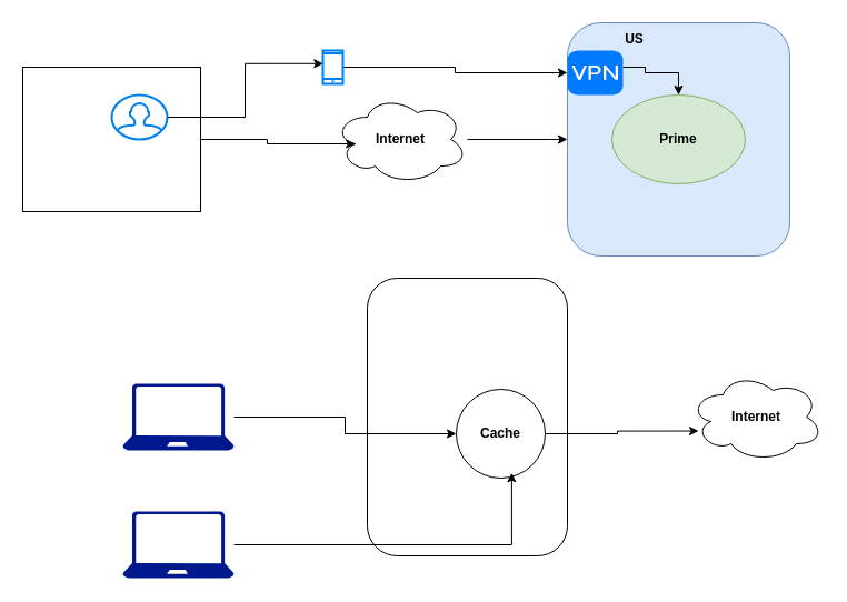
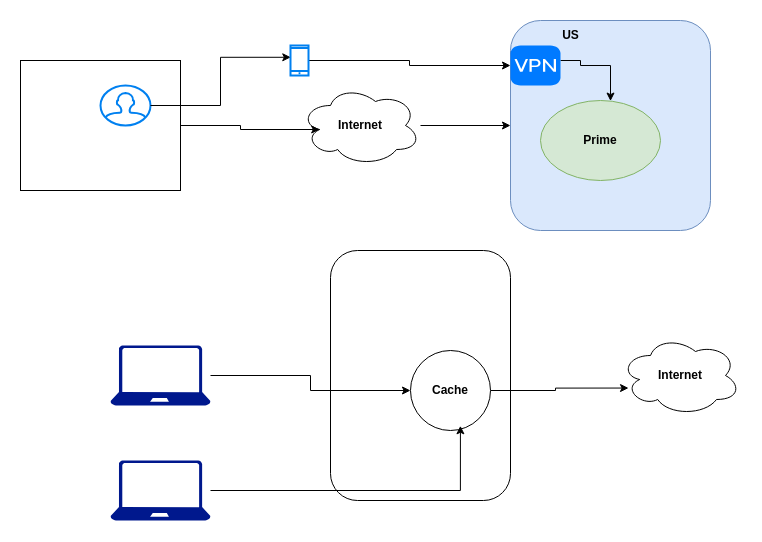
- <mxCell id="8" value="&lt;b&gt;Prime&lt;/b&gt;" style="ellipse;whiteSpace=wrap;html=1;fillColor=#d5e8d4;strokeColor=#82b366;" vertex="1" parent="1"><mxGeometry x="550" y="85" width="120" height="80" as="geometry" /></mxCell>
+ <mxCell id="8" value="&lt;b&gt;Prime&lt;/b&gt;" style="ellipse;whiteSpace=wrap;html=1;fillColor=#d5e8d4;strokeColor=#82b366;" vertex="1" parent="1"><mxGeometry x="540" y="100" width="120" height="80" as="geometry" /></mxCell>
